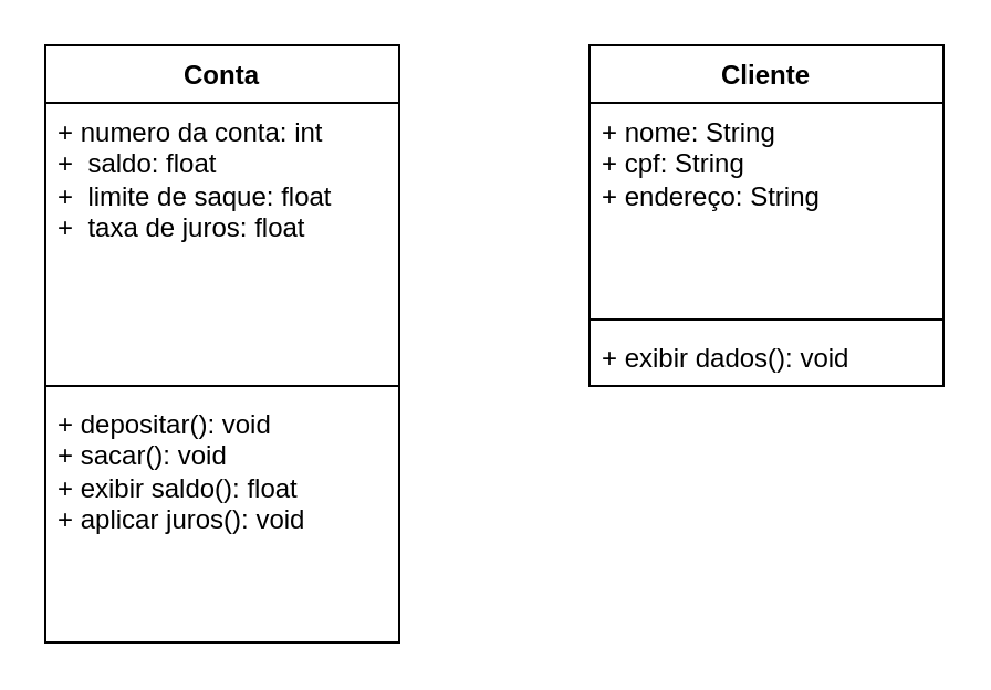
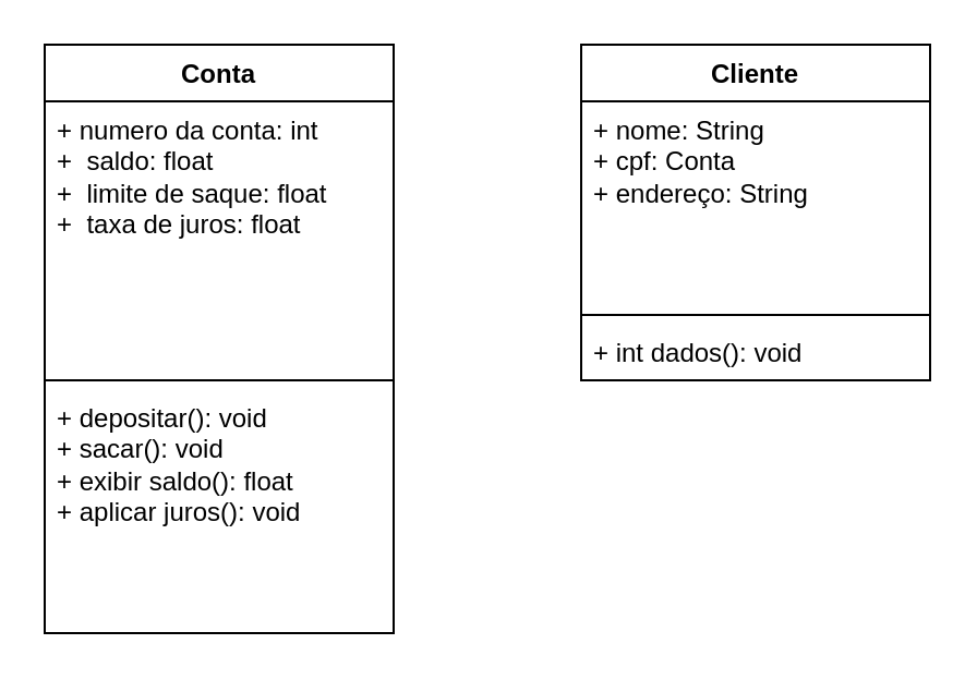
- <mxCell id="7" value="+ nome: &lt;span data-end=&quot;189&quot; data-start=&quot;179&quot;&gt;String&lt;/span&gt;&lt;div&gt;+ cpf: &lt;span data-end=&quot;214&quot; data-start=&quot;204&quot;&gt;String&lt;/span&gt;&lt;/div&gt;&lt;div&gt;&lt;span data-end=&quot;214&quot; data-start=&quot;204&quot;&gt;+&amp;nbsp;&lt;/span&gt;&lt;span style=&quot;background-color: transparent; color: light-dark(rgb(0, 0, 0), rgb(255, 255, 255));&quot;&gt;endereço: &lt;/span&gt;&lt;span style=&quot;background-color: transparent; color: light-dark(rgb(0, 0, 0), rgb(255, 255, 255));&quot; data-end=&quot;244&quot; data-start=&quot;234&quot;&gt;String&lt;/span&gt;&lt;/div&gt;" style="text;strokeColor=none;fillColor=none;align=left;verticalAlign=top;spacingLeft=4;spacingRight=4;overflow=hidden;rotatable=0;points=[[0,0.5],[1,0.5]];portConstraint=eastwest;whiteSpace=wrap;html=1;" vertex="1" parent="6"><mxGeometry y="26" width="160" height="94" as="geometry" /></mxCell>
+ <mxCell id="7" value="+ nome: &lt;span data-end=&quot;189&quot; data-start=&quot;179&quot;&gt;String&lt;/span&gt;&lt;div&gt;+ cpf: &lt;span data-end=&quot;214&quot; data-start=&quot;204&quot;&gt;Conta&lt;/span&gt;&lt;/div&gt;&lt;div&gt;&lt;span data-end=&quot;214&quot; data-start=&quot;204&quot;&gt;+&amp;nbsp;&lt;/span&gt;&lt;span style=&quot;background-color: transparent; color: light-dark(rgb(0, 0, 0), rgb(255, 255, 255));&quot;&gt;endereço: &lt;/span&gt;&lt;span style=&quot;background-color: transparent; color: light-dark(rgb(0, 0, 0), rgb(255, 255, 255));&quot; data-end=&quot;244&quot; data-start=&quot;234&quot;&gt;String&lt;/span&gt;&lt;/div&gt;" style="text;strokeColor=none;fillColor=none;align=left;verticalAlign=top;spacingLeft=4;spacingRight=4;overflow=hidden;rotatable=0;points=[[0,0.5],[1,0.5]];portConstraint=eastwest;whiteSpace=wrap;html=1;" vertex="1" parent="6"><mxGeometry y="26" width="160" height="94" as="geometry" /></mxCell>
- <mxCell id="9" value="+ exibir dados(): &lt;span data-end=&quot;298&quot; data-start=&quot;290&quot;&gt;void&lt;/span&gt;" style="text;strokeColor=none;fillColor=none;align=left;verticalAlign=top;spacingLeft=4;spacingRight=4;overflow=hidden;rotatable=0;points=[[0,0.5],[1,0.5]];portConstraint=eastwest;whiteSpace=wrap;html=1;" vertex="1" parent="6"><mxGeometry y="128" width="160" height="26" as="geometry" /></mxCell>
+ <mxCell id="9" value="+ int dados(): &lt;span data-end=&quot;298&quot; data-start=&quot;290&quot;&gt;void&lt;/span&gt;" style="text;strokeColor=none;fillColor=none;align=left;verticalAlign=top;spacingLeft=4;spacingRight=4;overflow=hidden;rotatable=0;points=[[0,0.5],[1,0.5]];portConstraint=eastwest;whiteSpace=wrap;html=1;" vertex="1" parent="6"><mxGeometry y="128" width="160" height="26" as="geometry" /></mxCell>
